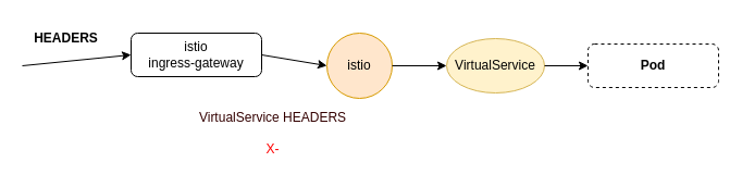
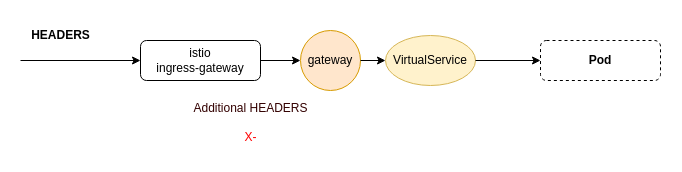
- <mxCell id="2" value="istio&lt;div&gt;ingress-gateway&lt;/div&gt;" style="rounded=1;whiteSpace=wrap;html=1;" vertex="1" parent="1"><mxGeometry x="120" y="30" width="120" height="40" as="geometry" /></mxCell>
+ <mxCell id="2" value="istio&lt;div&gt;ingress-gateway&lt;/div&gt;" style="rounded=1;whiteSpace=wrap;html=1;" vertex="1" parent="1"><mxGeometry x="140" y="40" width="120" height="40" as="geometry" /></mxCell>
- <mxCell id="3" value="istio" style="ellipse;whiteSpace=wrap;html=1;aspect=fixed;fillColor=#ffe6cc;strokeColor=#d79b00;" vertex="1" parent="1"><mxGeometry x="300" y="30" width="60" height="60" as="geometry" /></mxCell>
+ <mxCell id="3" value="gateway" style="ellipse;whiteSpace=wrap;html=1;aspect=fixed;fillColor=#ffe6cc;strokeColor=#d79b00;" vertex="1" parent="1"><mxGeometry x="300" y="30" width="60" height="60" as="geometry" /></mxCell>
- <mxCell id="5" value="VirtualService" style="ellipse;whiteSpace=wrap;html=1;fillColor=#fff2cc;strokeColor=#d6b656;" vertex="1" parent="1"><mxGeometry x="410" y="35" width="90" height="50" as="geometry" /></mxCell>
+ <mxCell id="5" value="VirtualService" style="ellipse;whiteSpace=wrap;html=1;fillColor=#fff2cc;strokeColor=#d6b656;" vertex="1" parent="1"><mxGeometry x="385" y="35" width="90" height="50" as="geometry" /></mxCell>
- <mxCell id="11" value="&lt;div&gt;&lt;font color=&quot;#330000&quot;&gt;&lt;br&gt;&lt;/font&gt;&lt;/div&gt;&lt;font color=&quot;#330000&quot;&gt;VirtualService HEADERS&lt;/font&gt;&lt;div&gt;&lt;br&gt;&lt;/div&gt;&lt;div&gt;X-&lt;/div&gt;" style="text;html=1;align=center;verticalAlign=middle;resizable=0;points=[];autosize=1;strokeColor=none;fillColor=none;fontColor=#FF0000;" vertex="1" parent="1"><mxGeometry x="180" y="80" width="140" height="70" as="geometry" /></mxCell>
+ <mxCell id="11" value="&lt;div&gt;&lt;font color=&quot;#330000&quot;&gt;&lt;br&gt;&lt;/font&gt;&lt;/div&gt;&lt;font color=&quot;#330000&quot;&gt;Additional HEADERS&lt;/font&gt;&lt;div&gt;&lt;br&gt;&lt;/div&gt;&lt;div&gt;X-&lt;/div&gt;" style="text;html=1;align=center;verticalAlign=middle;resizable=0;points=[];autosize=1;strokeColor=none;fillColor=none;fontColor=#FF0000;" vertex="1" parent="1"><mxGeometry x="180" y="80" width="140" height="70" as="geometry" /></mxCell>
